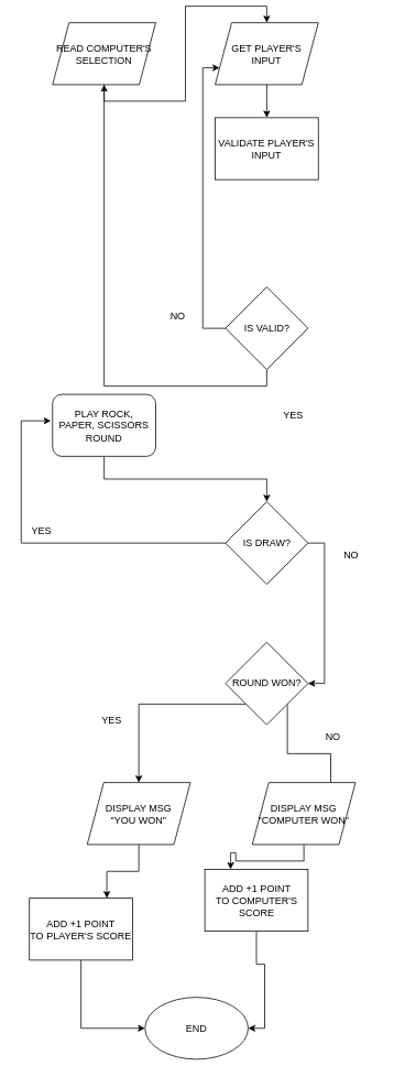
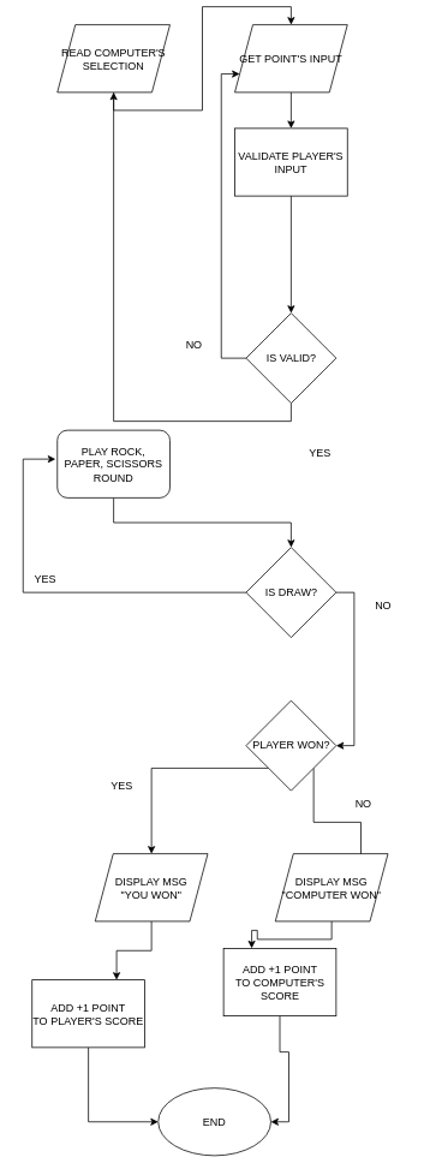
- <mxCell id="3" value="GET PLAYER'S INPUT" style="shape=parallelogram;perimeter=parallelogramPerimeter;whiteSpace=wrap;html=1;fixedSize=1;" vertex="1" parent="1"><mxGeometry x="260" y="20" width="125" height="75" as="geometry" /></mxCell>
+ <mxCell id="3" value="GET POINT'S INPUT" style="shape=parallelogram;perimeter=parallelogramPerimeter;whiteSpace=wrap;html=1;fixedSize=1;" vertex="1" parent="1"><mxGeometry x="260" y="20" width="125" height="75" as="geometry" /></mxCell>
+ <mxCell id="4" style="edgeStyle=orthogonalEdgeStyle;rounded=0;orthogonalLoop=1;jettySize=auto;html=1;exitX=0.5;exitY=1;exitDx=0;exitDy=0;entryX=0.5;entryY=0;entryDx=0;entryDy=0;" edge="1" parent="1" source="5" target="8"><mxGeometry relative="1" as="geometry" /></mxCell>
- <mxCell id="21" value="ROUND WON?" style="rhombus;whiteSpace=wrap;html=1;" vertex="1" parent="1"><mxGeometry x="272.5" y="770" width="100" height="100" as="geometry" /></mxCell>
+ <mxCell id="21" value="PLAYER WON?" style="rhombus;whiteSpace=wrap;html=1;" vertex="1" parent="1"><mxGeometry x="272.5" y="770" width="100" height="100" as="geometry" /></mxCell>
